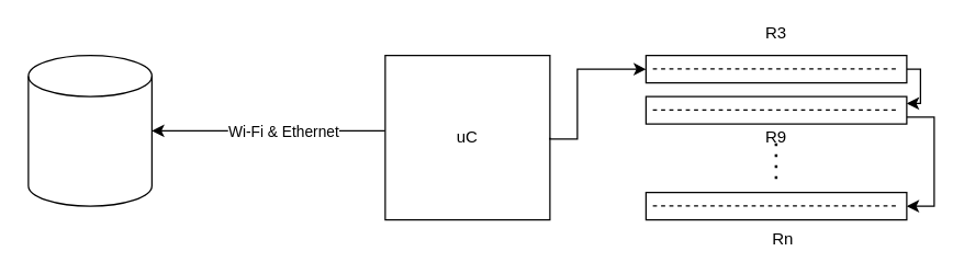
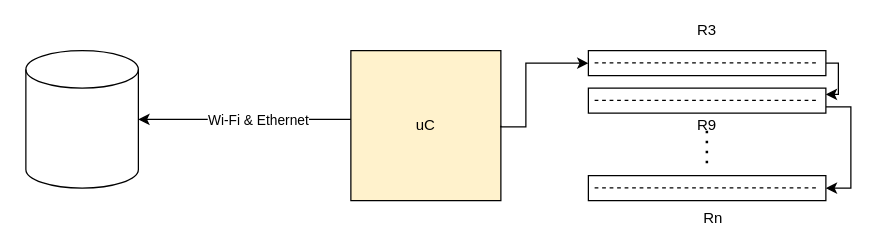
- <mxCell id="4" value="uC" style="whiteSpace=wrap;html=1;aspect=fixed;" parent="1" vertex="1"><mxGeometry x="280" y="40" width="120" height="120" as="geometry" /></mxCell>
+ <mxCell id="4" value="uC" style="whiteSpace=wrap;html=1;aspect=fixed;fillColor=#fff2cc;" parent="1" vertex="1"><mxGeometry x="280" y="40" width="120" height="120" as="geometry" /></mxCell>
